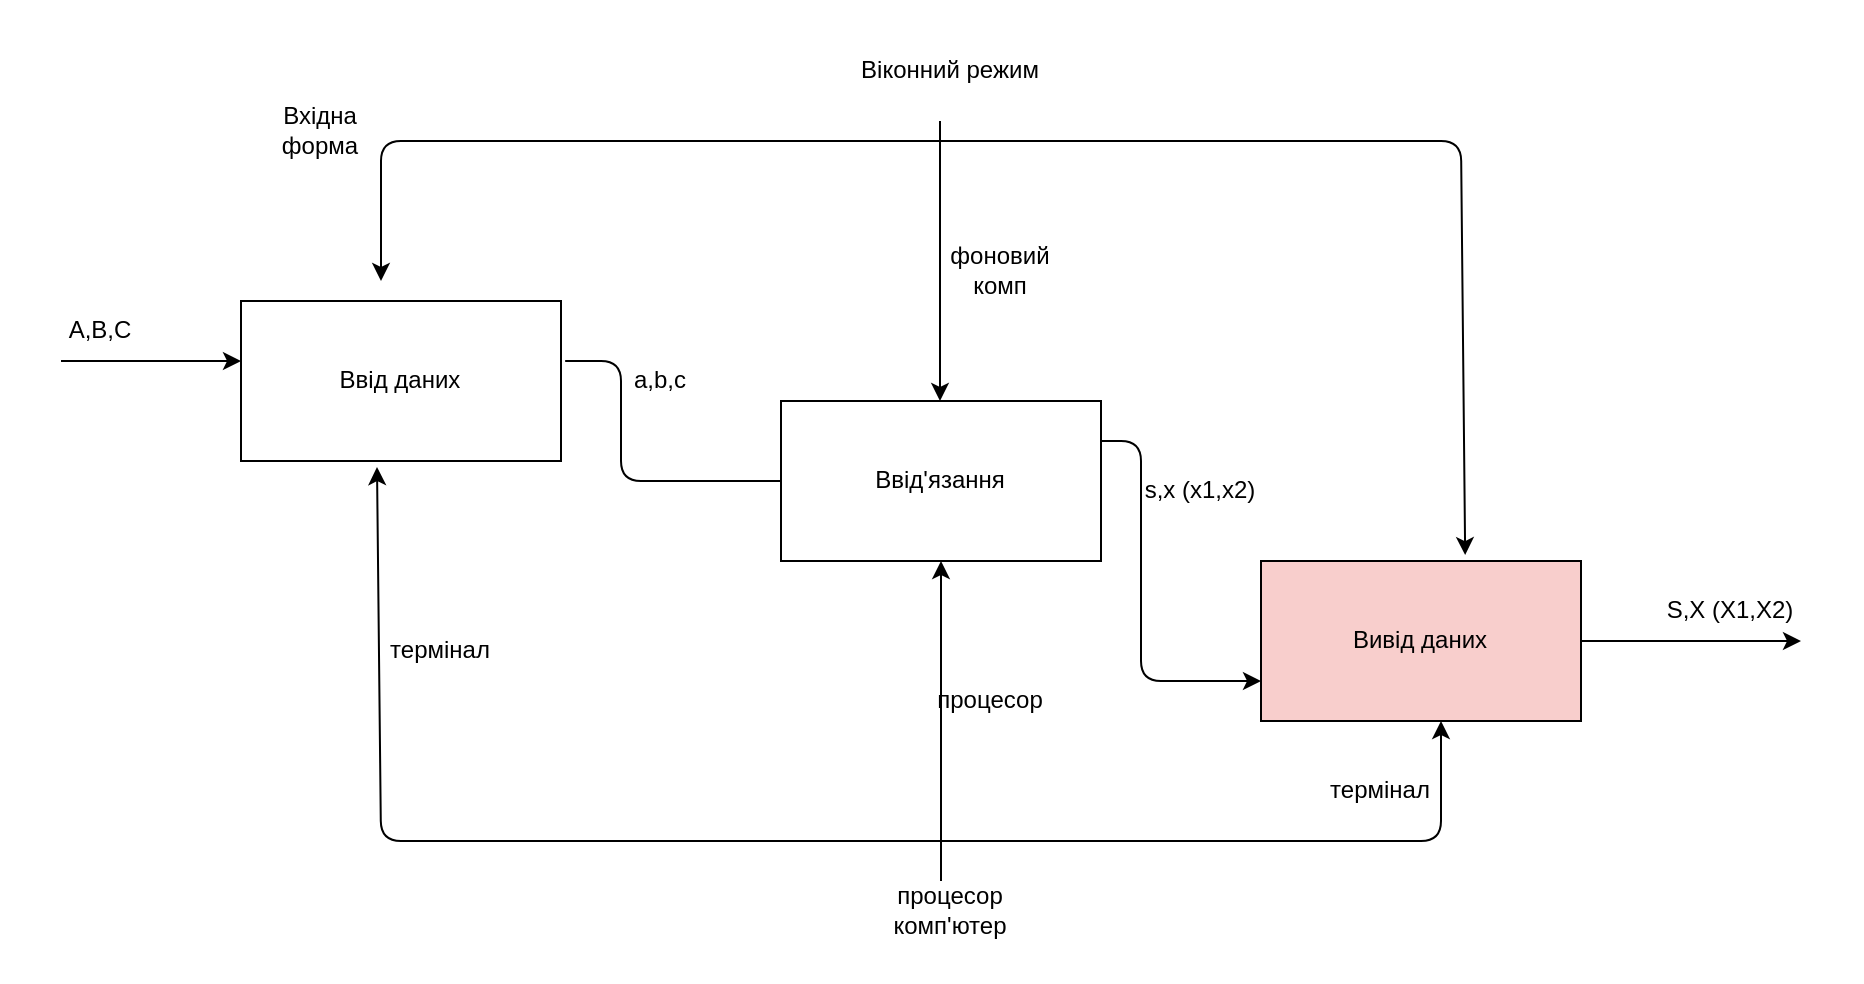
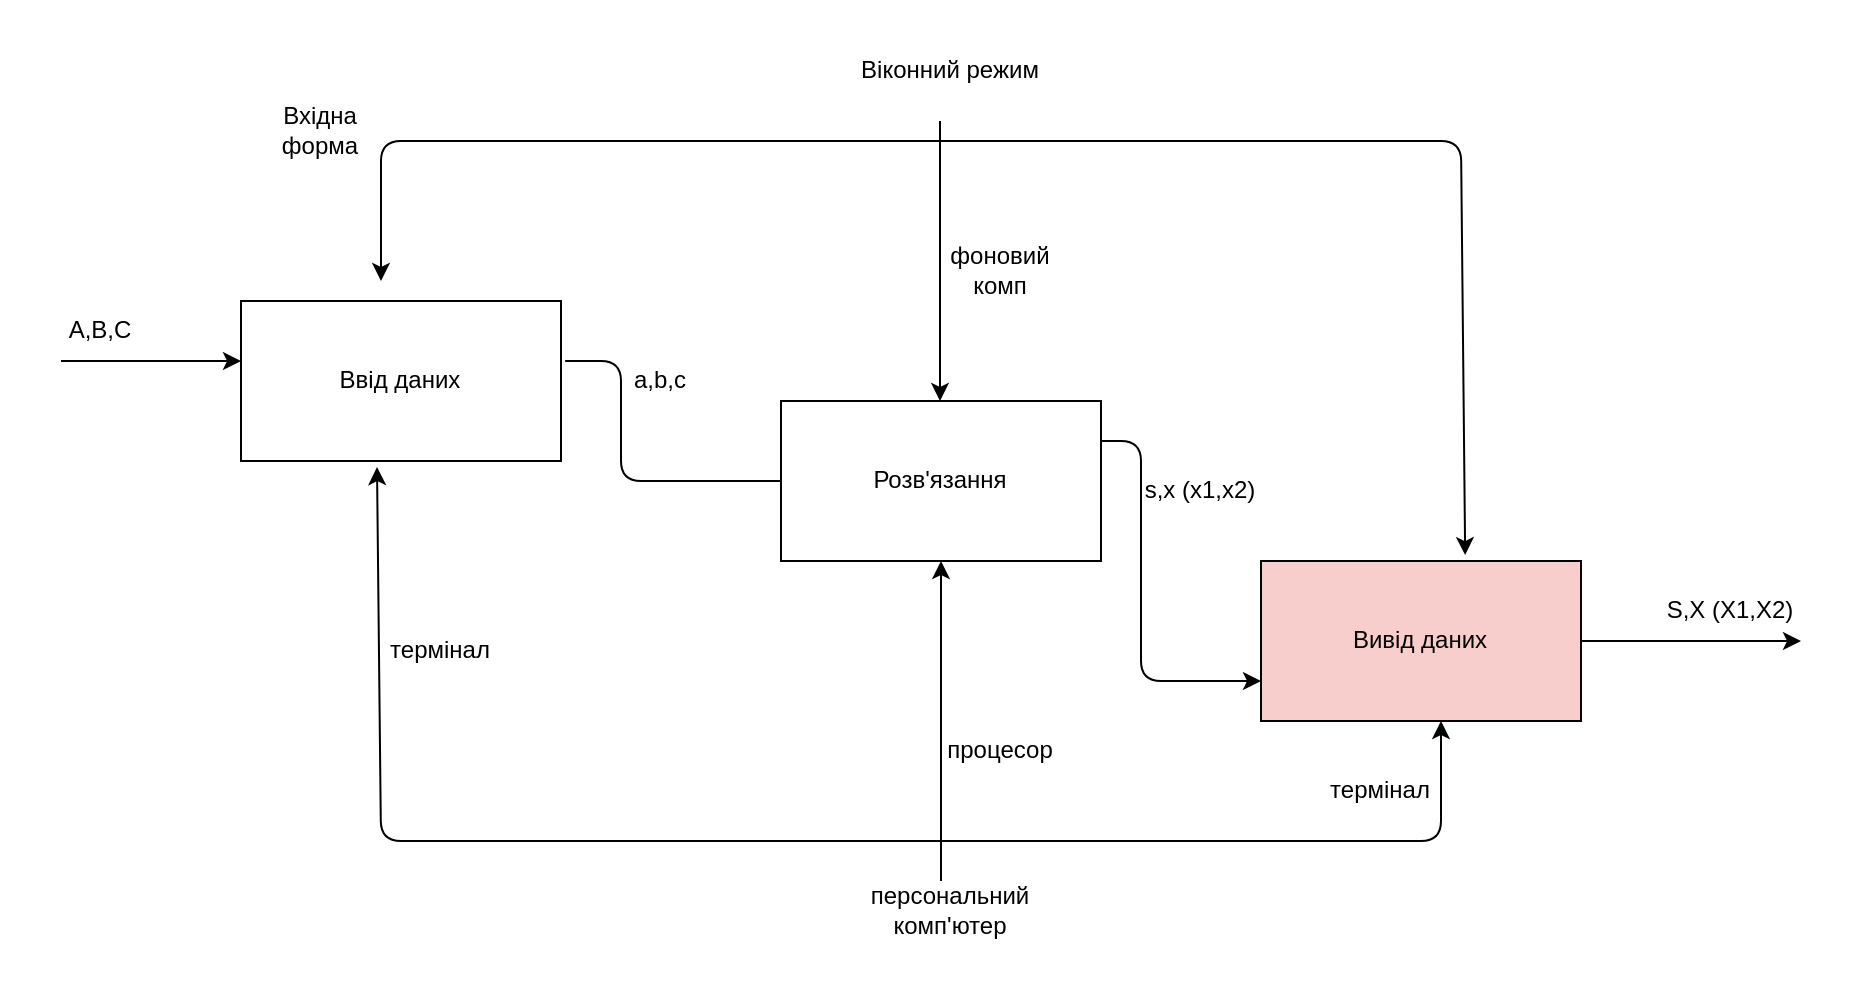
- <mxCell id="3" value="Ввід'язання" style="whiteSpace=wrap;html=1;align=center;" vertex="1" parent="1"><mxGeometry x="390" y="200" width="160" height="80" as="geometry" /></mxCell>
+ <mxCell id="3" value="Розв'язання" style="whiteSpace=wrap;html=1;align=center;" vertex="1" parent="1"><mxGeometry x="390" y="200" width="160" height="80" as="geometry" /></mxCell>
- <mxCell id="21" value="процесор" style="text;html=1;align=center;verticalAlign=middle;whiteSpace=wrap;rounded=0;" vertex="1" parent="1"><mxGeometry x="465" y="335" width="60" height="30" as="geometry" /></mxCell>
+ <mxCell id="21" value="процесор" style="text;html=1;align=center;verticalAlign=middle;whiteSpace=wrap;rounded=0;" vertex="1" parent="1"><mxGeometry x="470" y="360" width="60" height="30" as="geometry" /></mxCell>
- <mxCell id="20" value="процесор комп'ютер" style="text;html=1;align=center;verticalAlign=middle;whiteSpace=wrap;rounded=0;" vertex="1" parent="1"><mxGeometry x="445" y="440" width="60" height="30" as="geometry" /></mxCell>
+ <mxCell id="20" value="персональний комп'ютер" style="text;html=1;align=center;verticalAlign=middle;whiteSpace=wrap;rounded=0;" vertex="1" parent="1"><mxGeometry x="445" y="440" width="60" height="30" as="geometry" /></mxCell>
